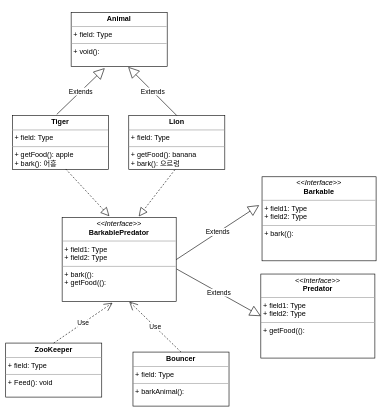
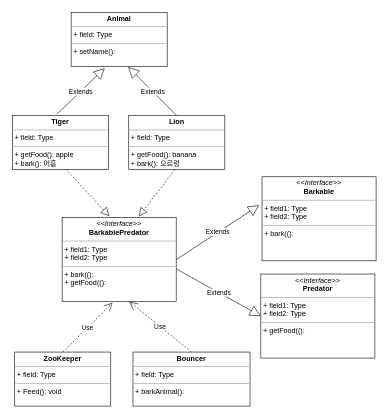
- <mxCell id="4" value="&lt;p style=&quot;margin:0px;margin-top:4px;text-align:center;&quot;&gt;&lt;b&gt;Animal&lt;/b&gt;&lt;/p&gt;&lt;hr size=&quot;1&quot;&gt;&lt;p style=&quot;margin:0px;margin-left:4px;&quot;&gt;+ field: Type&lt;/p&gt;&lt;hr size=&quot;1&quot;&gt;&lt;p style=&quot;margin:0px;margin-left:4px;&quot;&gt;+ void():&amp;nbsp;&lt;/p&gt;" style="verticalAlign=top;align=left;overflow=fill;fontSize=12;fontFamily=Helvetica;html=1;fillColor=none;" vertex="1" parent="1"><mxGeometry x="118" y="20" width="160" height="90" as="geometry" /></mxCell>
+ <mxCell id="4" value="&lt;p style=&quot;margin:0px;margin-top:4px;text-align:center;&quot;&gt;&lt;b&gt;Animal&lt;/b&gt;&lt;/p&gt;&lt;hr size=&quot;1&quot;&gt;&lt;p style=&quot;margin:0px;margin-left:4px;&quot;&gt;+ field: Type&lt;/p&gt;&lt;hr size=&quot;1&quot;&gt;&lt;p style=&quot;margin:0px;margin-left:4px;&quot;&gt;+ setName():&amp;nbsp;&lt;/p&gt;" style="verticalAlign=top;align=left;overflow=fill;fontSize=12;fontFamily=Helvetica;html=1;fillColor=none;" vertex="1" parent="1"><mxGeometry x="118" y="20" width="160" height="90" as="geometry" /></mxCell>
- <mxCell id="8" value="&lt;p style=&quot;margin:0px;margin-top:4px;text-align:center;&quot;&gt;&lt;b&gt;ZooKeeper&lt;/b&gt;&lt;/p&gt;&lt;hr size=&quot;1&quot;&gt;&lt;p style=&quot;margin:0px;margin-left:4px;&quot;&gt;+ field: Type&lt;/p&gt;&lt;hr size=&quot;1&quot;&gt;&lt;p style=&quot;margin:0px;margin-left:4px;&quot;&gt;+ Feed(): void&lt;/p&gt;" style="verticalAlign=top;align=left;overflow=fill;fontSize=12;fontFamily=Helvetica;html=1;fillColor=none;" vertex="1" parent="1"><mxGeometry x="9" y="571" width="160" height="90" as="geometry" /></mxCell>
+ <mxCell id="8" value="&lt;p style=&quot;margin:0px;margin-top:4px;text-align:center;&quot;&gt;&lt;b&gt;ZooKeeper&lt;/b&gt;&lt;/p&gt;&lt;hr size=&quot;1&quot;&gt;&lt;p style=&quot;margin:0px;margin-left:4px;&quot;&gt;+ field: Type&lt;/p&gt;&lt;hr size=&quot;1&quot;&gt;&lt;p style=&quot;margin:0px;margin-left:4px;&quot;&gt;+ Feed(): void&lt;/p&gt;" style="verticalAlign=top;align=left;overflow=fill;fontSize=12;fontFamily=Helvetica;html=1;fillColor=none;" vertex="1" parent="1"><mxGeometry x="24" y="586" width="160" height="90" as="geometry" /></mxCell>
- <mxCell id="10" value="&lt;p style=&quot;margin:0px;margin-top:4px;text-align:center;&quot;&gt;&lt;b&gt;Bouncer&lt;/b&gt;&lt;/p&gt;&lt;hr size=&quot;1&quot;&gt;&lt;p style=&quot;margin:0px;margin-left:4px;&quot;&gt;+ field: Type&lt;/p&gt;&lt;hr size=&quot;1&quot;&gt;&lt;p style=&quot;margin:0px;margin-left:4px;&quot;&gt;+ barkAnimal():&amp;nbsp;&lt;/p&gt;" style="verticalAlign=top;align=left;overflow=fill;fontSize=12;fontFamily=Helvetica;html=1;fillColor=none;" vertex="1" parent="1"><mxGeometry x="221" y="586" width="160" height="90" as="geometry" /></mxCell>
+ <mxCell id="10" value="&lt;p style=&quot;margin:0px;margin-top:4px;text-align:center;&quot;&gt;&lt;b&gt;Bouncer&lt;/b&gt;&lt;/p&gt;&lt;hr size=&quot;1&quot;&gt;&lt;p style=&quot;margin:0px;margin-left:4px;&quot;&gt;+ field: Type&lt;/p&gt;&lt;hr size=&quot;1&quot;&gt;&lt;p style=&quot;margin:0px;margin-left:4px;&quot;&gt;+ barkAnimal():&amp;nbsp;&lt;/p&gt;" style="verticalAlign=top;align=left;overflow=fill;fontSize=12;fontFamily=Helvetica;html=1;fillColor=none;" vertex="1" parent="1"><mxGeometry x="221" y="586" width="195" height="90" as="geometry" /></mxCell>
